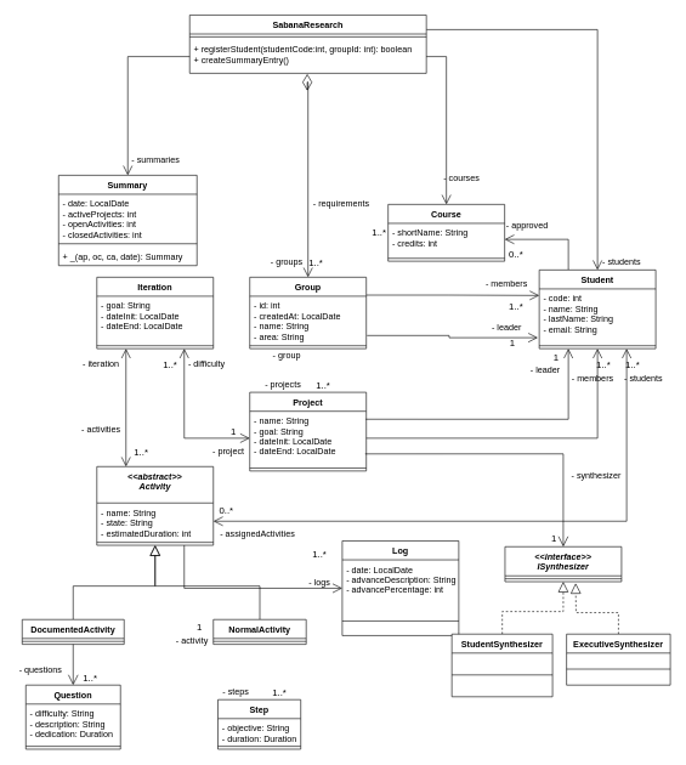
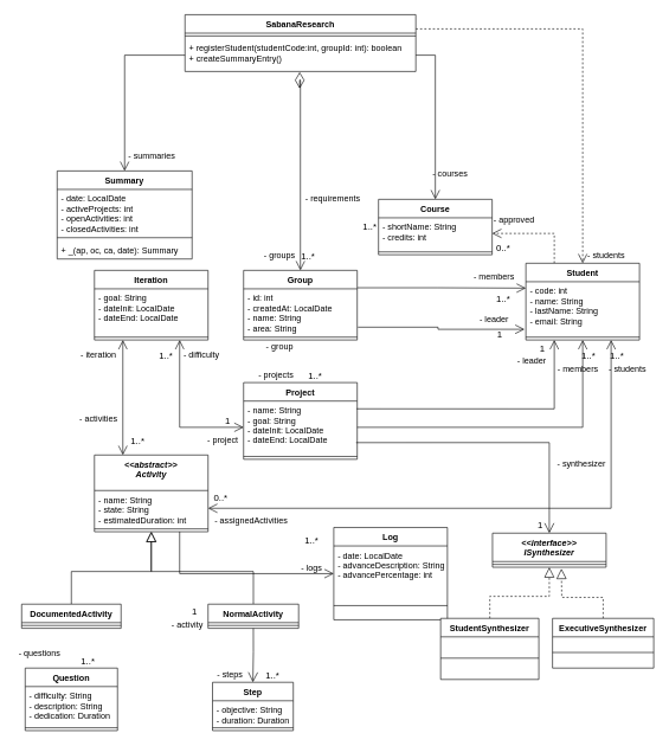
- <mxCell id="3" style="edgeStyle=orthogonalEdgeStyle;rounded=0;orthogonalLoop=1;jettySize=auto;html=1;exitX=1;exitY=0.25;exitDx=0;exitDy=0;entryX=0.5;entryY=0;entryDx=0;entryDy=0;endArrow=open;endFill=0;endSize=11;" edge="1" parent="1" source="69" target="15"><mxGeometry relative="1" as="geometry"><mxPoint x="502.5" y="127.5" as="sourcePoint" /></mxGeometry></mxCell>
+ <mxCell id="3" style="edgeStyle=orthogonalEdgeStyle;rounded=0;orthogonalLoop=1;jettySize=auto;html=1;exitX=1;exitY=0.25;exitDx=0;exitDy=0;entryX=0.5;entryY=0;entryDx=0;entryDy=0;endArrow=open;endFill=0;endSize=11;dashed=1;" edge="1" parent="1" source="69" target="15"><mxGeometry relative="1" as="geometry"><mxPoint x="502.5" y="127.5" as="sourcePoint" /></mxGeometry></mxCell>
- <mxCell id="13" style="edgeStyle=orthogonalEdgeStyle;rounded=0;orthogonalLoop=1;jettySize=auto;html=1;exitX=0.25;exitY=0;exitDx=0;exitDy=0;entryX=1;entryY=0.5;entryDx=0;entryDy=0;endArrow=open;endFill=0;endSize=11;" edge="1" parent="1" source="15" target="7"><mxGeometry relative="1" as="geometry" /></mxCell>
+ <mxCell id="13" style="edgeStyle=orthogonalEdgeStyle;rounded=0;orthogonalLoop=1;jettySize=auto;html=1;exitX=0.25;exitY=0;exitDx=0;exitDy=0;entryX=1;entryY=0.5;entryDx=0;entryDy=0;endArrow=open;endFill=0;endSize=11;dashed=1;" edge="1" parent="1" source="15" target="7"><mxGeometry relative="1" as="geometry" /></mxCell>
- <mxCell id="77" style="edgeStyle=orthogonalEdgeStyle;rounded=0;orthogonalLoop=1;jettySize=auto;html=1;exitX=0.5;exitY=1;exitDx=0;exitDy=0;entryX=0.5;entryY=0;entryDx=0;entryDy=0;endArrow=open;endFill=0;endSize=12;" edge="1" parent="1" source="78" target="86"><mxGeometry relative="1" as="geometry" /></mxCell>
+ <mxCell id="81" style="edgeStyle=orthogonalEdgeStyle;rounded=0;orthogonalLoop=1;jettySize=auto;html=1;exitX=0.5;exitY=1;exitDx=0;exitDy=0;entryX=0.5;entryY=0;entryDx=0;entryDy=0;endArrow=open;endFill=0;endSize=12;" edge="1" parent="1" source="82" target="89"><mxGeometry relative="1" as="geometry" /></mxCell>
